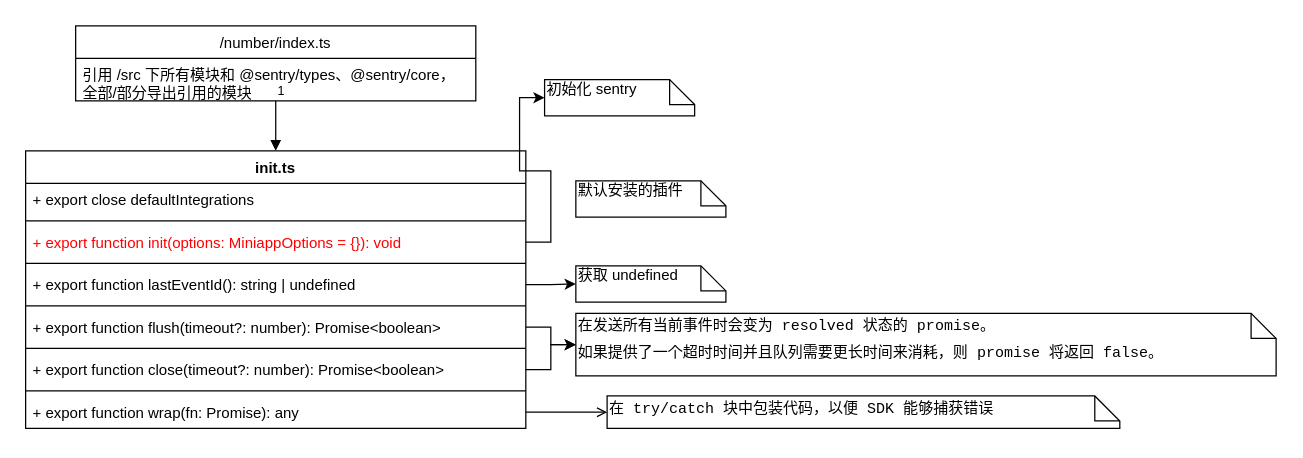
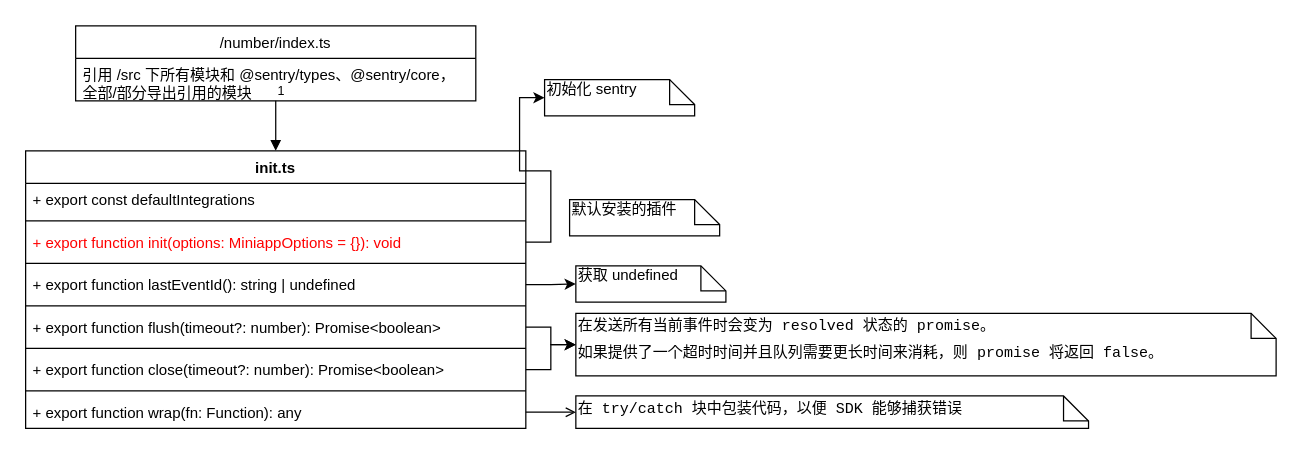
- <mxCell id="19" value="&lt;span style=&quot;white-space: nowrap&quot;&gt;默认安装的插件&lt;/span&gt;" style="shape=note;whiteSpace=wrap;html=1;size=20;verticalAlign=top;align=left;spacingTop=-6;" vertex="1" parent="1"><mxGeometry x="460" y="144" width="120" height="29" as="geometry" /></mxCell>
+ <mxCell id="19" value="&lt;span style=&quot;white-space: nowrap&quot;&gt;默认安装的插件&lt;/span&gt;" style="shape=note;whiteSpace=wrap;html=1;size=20;verticalAlign=top;align=left;spacingTop=-6;" vertex="1" parent="1"><mxGeometry x="455" y="159" width="120" height="29" as="geometry" /></mxCell>
- <mxCell id="7" value="+ export close defaultIntegrations " style="text;strokeColor=none;fillColor=none;align=left;verticalAlign=top;spacingLeft=4;spacingRight=4;overflow=hidden;rotatable=0;points=[[0,0.5],[1,0.5]];portConstraint=eastwest;" vertex="1" parent="6"><mxGeometry y="26" width="400" height="26" as="geometry" /></mxCell>
+ <mxCell id="7" value="+ export const defaultIntegrations " style="text;strokeColor=none;fillColor=none;align=left;verticalAlign=top;spacingLeft=4;spacingRight=4;overflow=hidden;rotatable=0;points=[[0,0.5],[1,0.5]];portConstraint=eastwest;" vertex="1" parent="6"><mxGeometry y="26" width="400" height="26" as="geometry" /></mxCell>
- <mxCell id="23" value="&lt;div style=&quot;font-family: &amp;#34;menlo&amp;#34; , &amp;#34;monaco&amp;#34; , &amp;#34;courier new&amp;#34; , monospace ; line-height: 21px ; white-space: pre&quot;&gt;&lt;span style=&quot;background-color: rgb(255 , 255 , 255)&quot;&gt;&lt;font style=&quot;font-size: 12px&quot;&gt;在&amp;nbsp;try/catch&amp;nbsp;块中包装代码，以便&amp;nbsp;SDK&amp;nbsp;能够捕获错误&lt;/font&gt;&lt;/span&gt;&lt;/div&gt;" style="shape=note;whiteSpace=wrap;html=1;size=20;verticalAlign=top;align=left;spacingTop=-6;" vertex="1" parent="1"><mxGeometry x="485" y="316" width="410" height="26" as="geometry" /></mxCell>
+ <mxCell id="23" value="&lt;div style=&quot;font-family: &amp;#34;menlo&amp;#34; , &amp;#34;monaco&amp;#34; , &amp;#34;courier new&amp;#34; , monospace ; line-height: 21px ; white-space: pre&quot;&gt;&lt;span style=&quot;background-color: rgb(255 , 255 , 255)&quot;&gt;&lt;font style=&quot;font-size: 12px&quot;&gt;在&amp;nbsp;try/catch&amp;nbsp;块中包装代码，以便&amp;nbsp;SDK&amp;nbsp;能够捕获错误&lt;/font&gt;&lt;/span&gt;&lt;/div&gt;" style="shape=note;whiteSpace=wrap;html=1;size=20;verticalAlign=top;align=left;spacingTop=-6;" vertex="1" parent="1"><mxGeometry x="460" y="316" width="410" height="26" as="geometry" /></mxCell>
- <mxCell id="17" value="+ export function wrap(fn: Promise): any" style="text;strokeColor=none;fillColor=none;align=left;verticalAlign=top;spacingLeft=4;spacingRight=4;overflow=hidden;rotatable=0;points=[[0,0.5],[1,0.5]];portConstraint=eastwest;" vertex="1" parent="6"><mxGeometry y="196" width="400" height="26" as="geometry" /></mxCell>
+ <mxCell id="17" value="+ export function wrap(fn: Function): any" style="text;strokeColor=none;fillColor=none;align=left;verticalAlign=top;spacingLeft=4;spacingRight=4;overflow=hidden;rotatable=0;points=[[0,0.5],[1,0.5]];portConstraint=eastwest;" vertex="1" parent="6"><mxGeometry y="196" width="400" height="26" as="geometry" /></mxCell>
